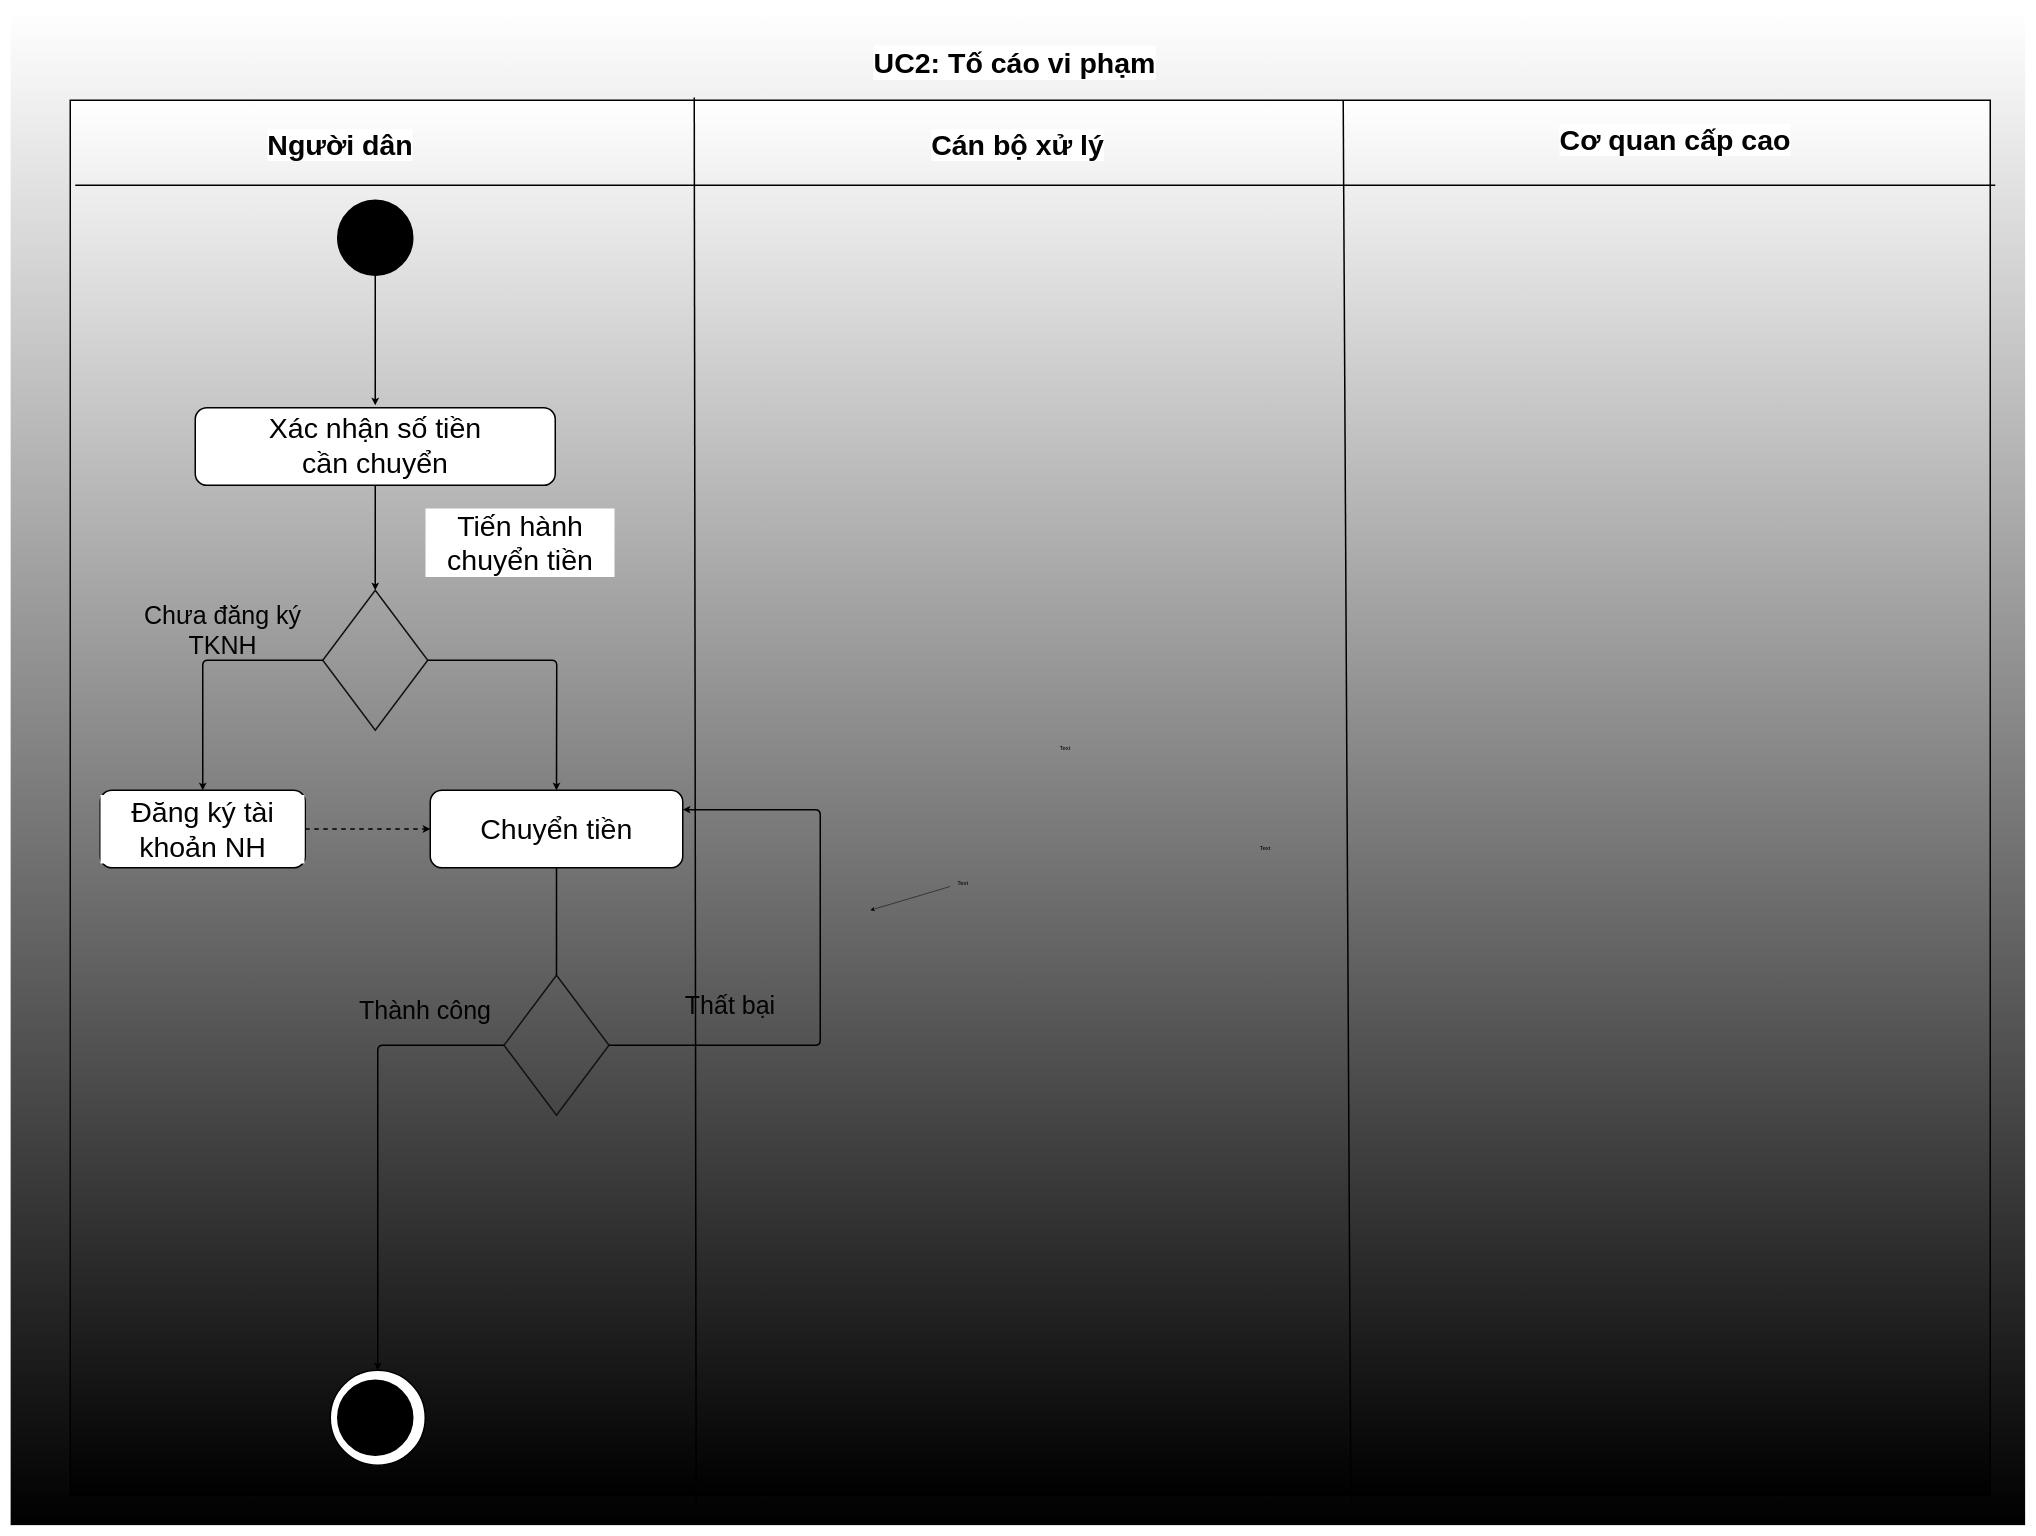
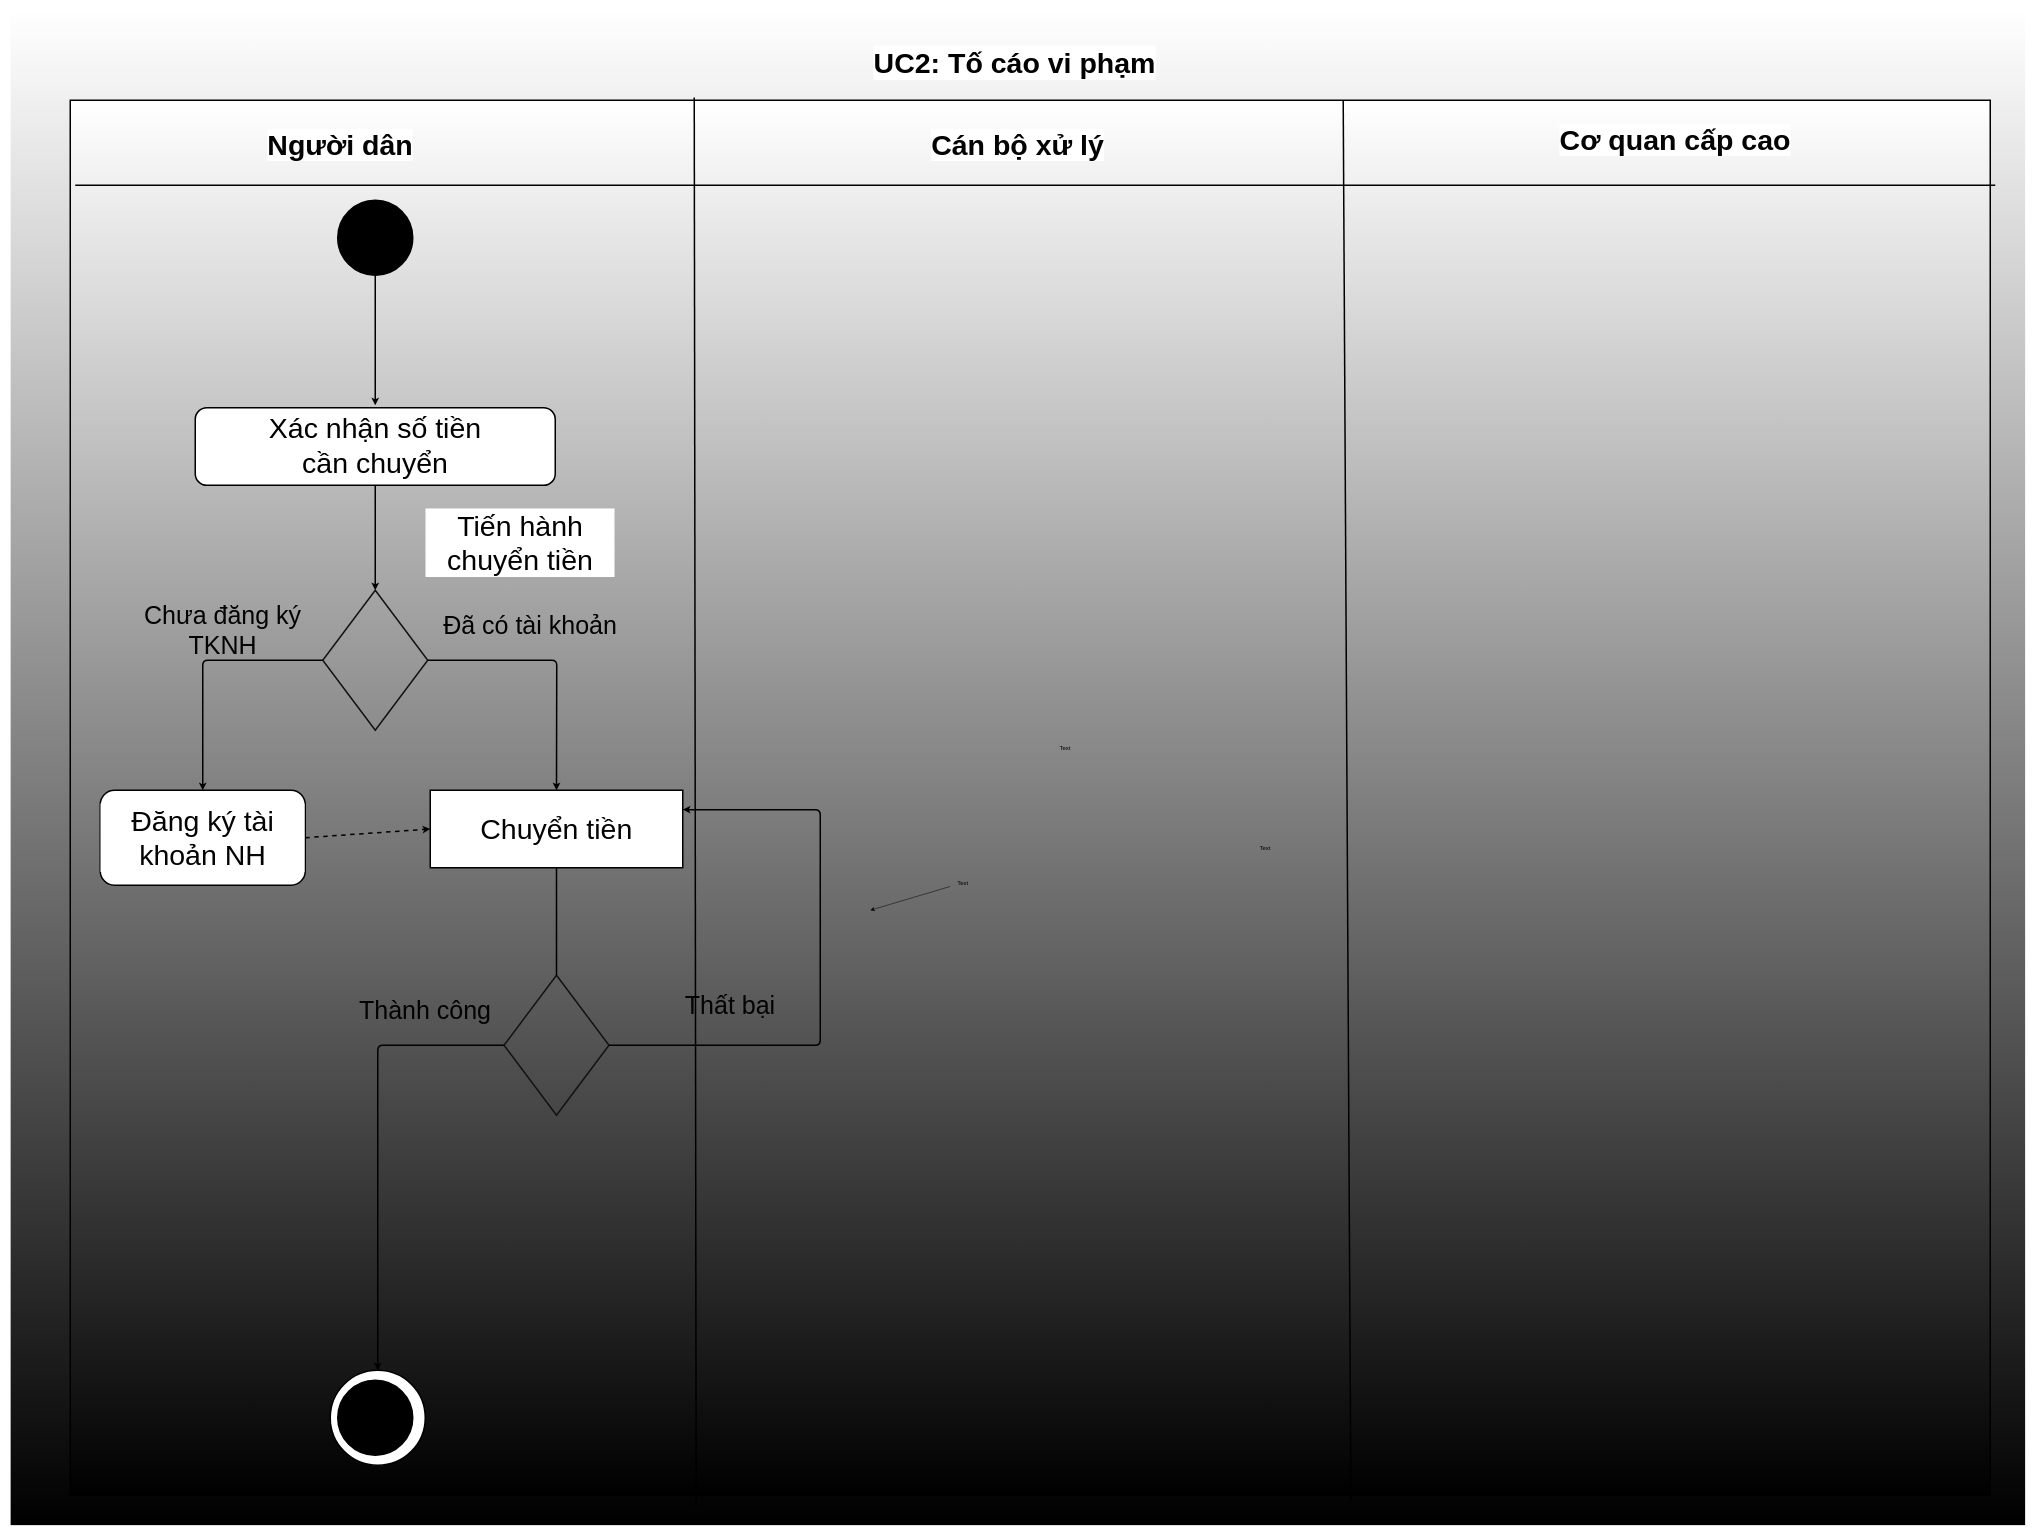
+ <mxCell id="29" value="&lt;font color=&quot;#030303&quot; style=&quot;font-size: 50px;&quot;&gt;Đã có tài khoản&lt;/font&gt;" style="text;html=1;strokeColor=none;fillColor=none;align=center;verticalAlign=middle;whiteSpace=wrap;rounded=0;strokeWidth=3;" vertex="1" parent="1"><mxGeometry x="880" y="1190" width="360" height="120" as="geometry" /></mxCell>
- <mxCell id="19" value="Đăng ký tài khoản NH" style="rounded=1;whiteSpace=wrap;html=1;labelBackgroundColor=#FFFFFF;strokeColor=#000000;strokeWidth=3;fontSize=57;fontColor=#030303;fillColor=#FFFFFF;gradientColor=#FFFFFF;" vertex="1" parent="1"><mxGeometry x="200" y="1580" width="410" height="155" as="geometry" /></mxCell>
+ <mxCell id="19" value="Đăng ký tài khoản NH" style="rounded=1;whiteSpace=wrap;html=1;labelBackgroundColor=#FFFFFF;strokeColor=#000000;strokeWidth=3;fontSize=57;fontColor=#030303;fillColor=#FFFFFF;gradientColor=#FFFFFF;" vertex="1" parent="1"><mxGeometry x="200" y="1580" width="410" height="190" as="geometry" /></mxCell>
- <mxCell id="25" value="Chuyển tiền" style="rounded=1;whiteSpace=wrap;html=1;labelBackgroundColor=#FFFFFF;strokeColor=#000000;strokeWidth=3;fontSize=57;fontColor=#030303;fillColor=#FFFFFF;gradientColor=#FFFFFF;" vertex="1" parent="1"><mxGeometry x="860" y="1580" width="505" height="155" as="geometry" /></mxCell>
+ <mxCell id="25" value="Chuyển tiền" style="whiteSpace=wrap;html=1;labelBackgroundColor=#FFFFFF;strokeColor=#000000;strokeWidth=3;fontSize=57;fontColor=#030303;fillColor=#FFFFFF;gradientColor=#FFFFFF;rounded=0;" vertex="1" parent="1"><mxGeometry x="860" y="1580" width="505" height="155" as="geometry" /></mxCell>
